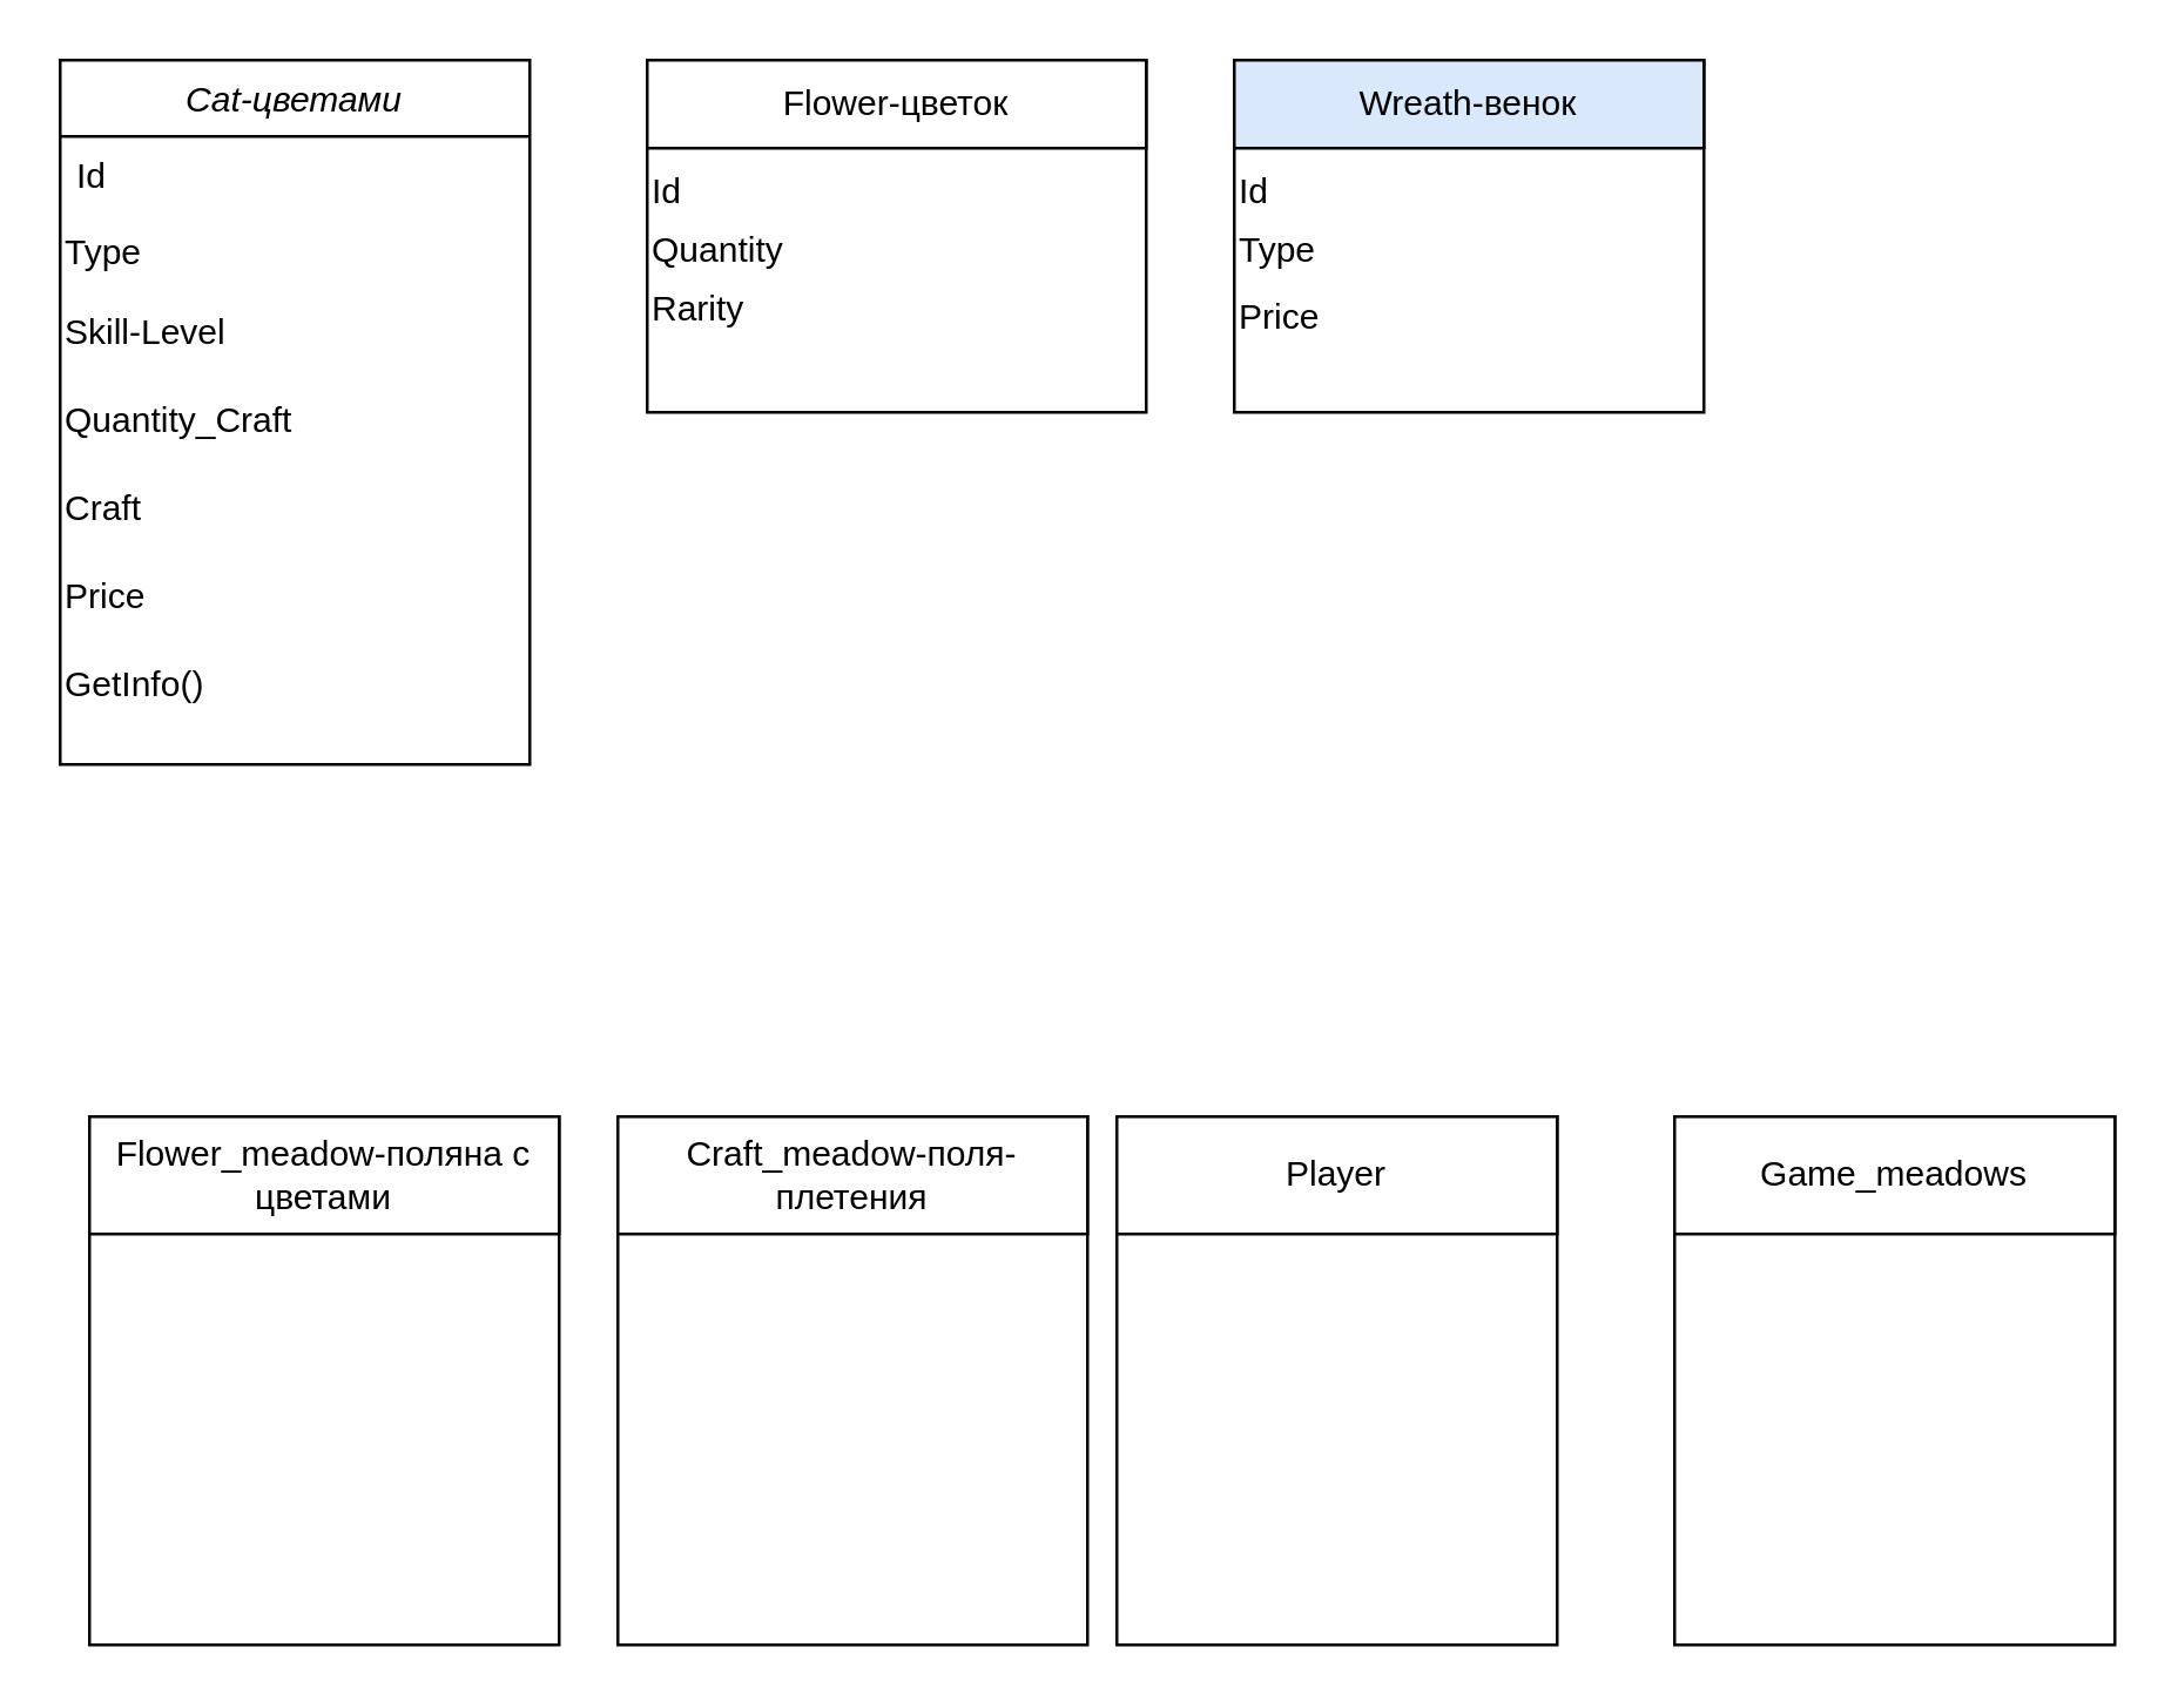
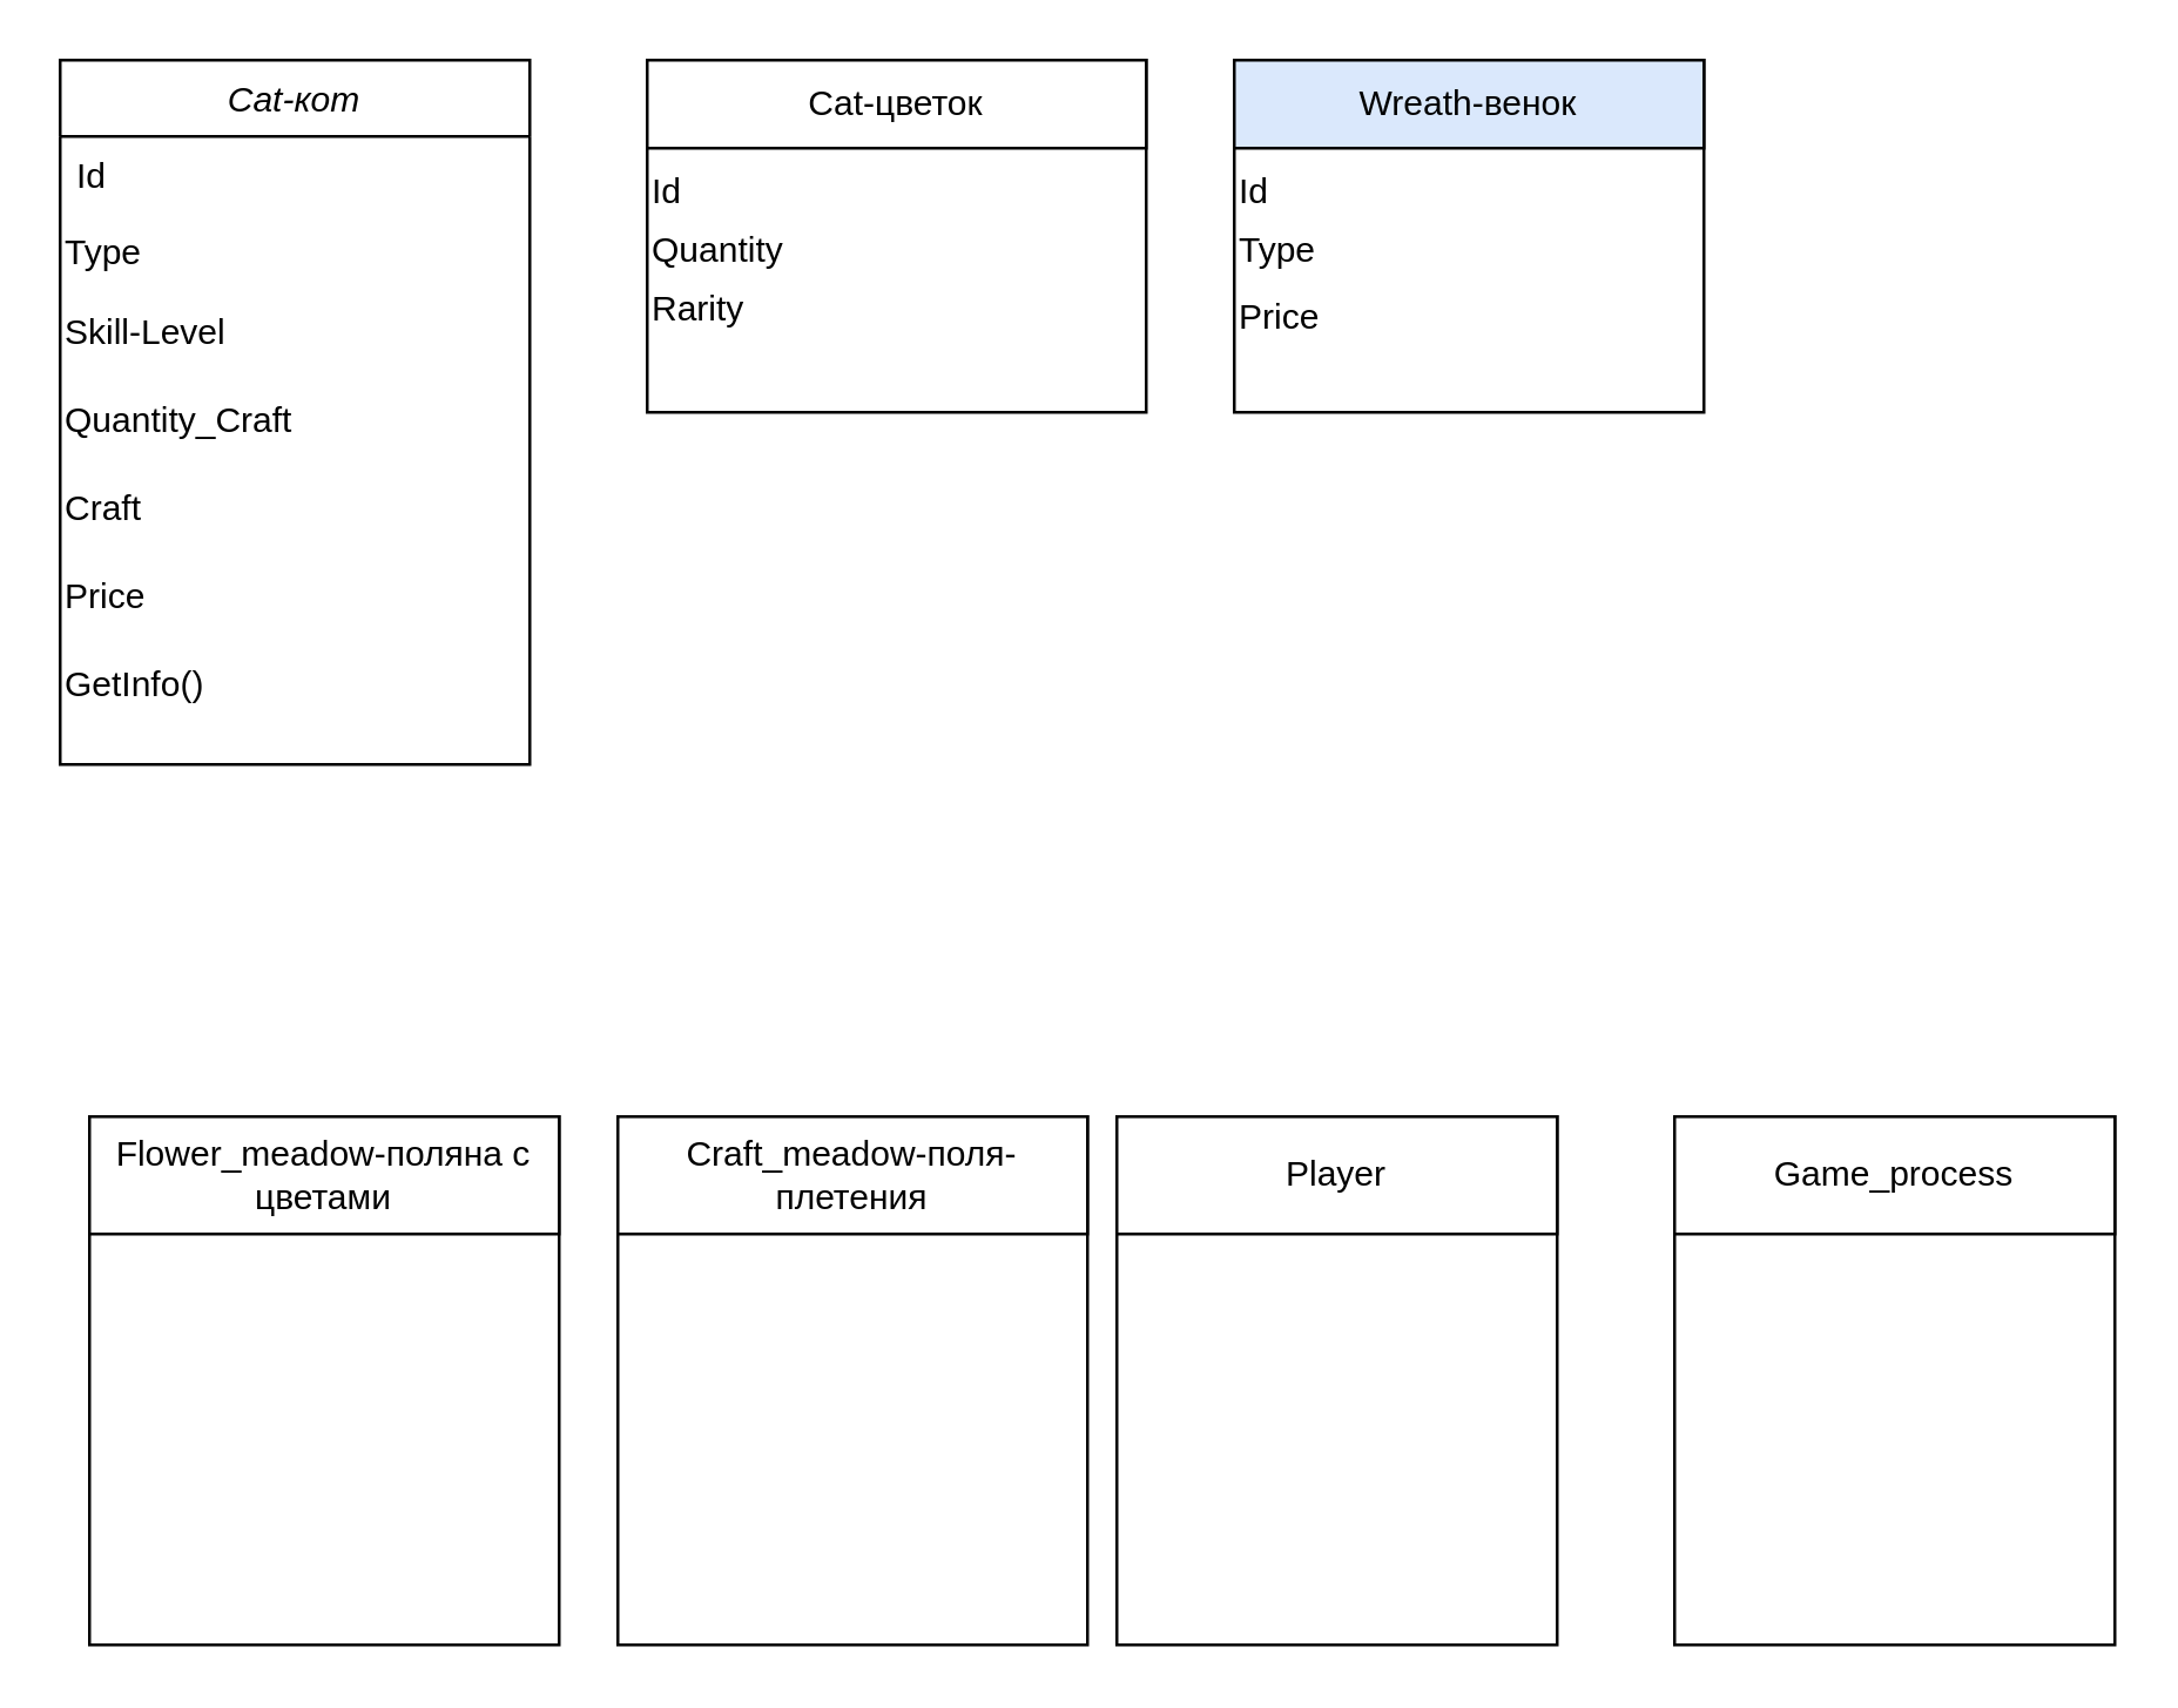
- <mxCell id="2" value="Cat-цветами&#10;" style="swimlane;fontStyle=2;align=center;verticalAlign=top;childLayout=stackLayout;horizontal=1;startSize=26;horizontalStack=0;resizeParent=1;resizeLast=0;collapsible=1;marginBottom=0;rounded=0;shadow=0;strokeWidth=1;" parent="1" vertex="1"><mxGeometry width="160" height="240" as="geometry" x="20" y="20"><mxRectangle x="230" y="140" width="160" height="26" as="alternateBounds" /></mxGeometry></mxCell>
+ <mxCell id="2" value="Cat-кот&#10;" style="swimlane;fontStyle=2;align=center;verticalAlign=top;childLayout=stackLayout;horizontal=1;startSize=26;horizontalStack=0;resizeParent=1;resizeLast=0;collapsible=1;marginBottom=0;rounded=0;shadow=0;strokeWidth=1;" parent="1" vertex="1"><mxGeometry width="160" height="240" as="geometry" x="20" y="20"><mxRectangle x="230" y="140" width="160" height="26" as="alternateBounds" /></mxGeometry></mxCell>
- <mxCell id="12" value="Flower-цветок" style="rounded=0;whiteSpace=wrap;html=1;" vertex="1" parent="1"><mxGeometry x="220" width="170" height="30" as="geometry" y="20" /></mxCell>
+ <mxCell id="12" value="Cat-цветок" style="rounded=0;whiteSpace=wrap;html=1;" vertex="1" parent="1"><mxGeometry x="220" width="170" height="30" as="geometry" y="20" /></mxCell>
- <mxCell id="25" value="Game_meadow&lt;span style=&quot;background-color: initial;&quot;&gt;s&lt;/span&gt;" style="text;html=1;align=center;verticalAlign=middle;whiteSpace=wrap;rounded=0;" vertex="1" parent="1"><mxGeometry x="570" y="380" width="150" height="40" as="geometry" /></mxCell>
+ <mxCell id="25" value="Game_proces&lt;span style=&quot;background-color: initial;&quot;&gt;s&lt;/span&gt;" style="text;html=1;align=center;verticalAlign=middle;whiteSpace=wrap;rounded=0;" vertex="1" parent="1"><mxGeometry x="570" y="380" width="150" height="40" as="geometry" /></mxCell>
